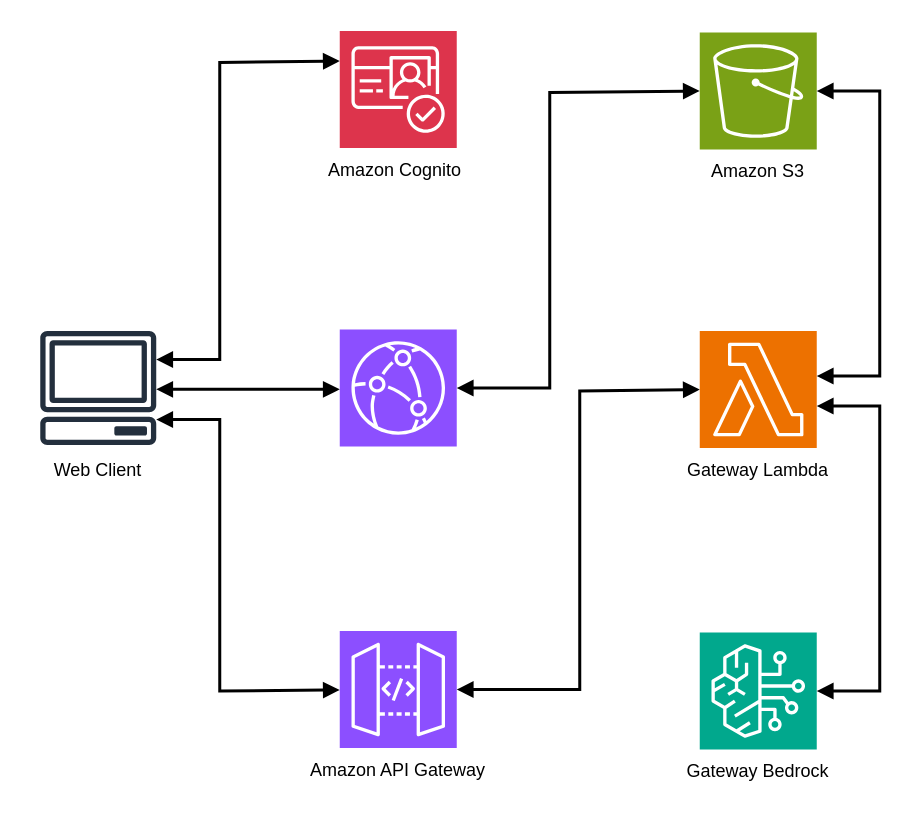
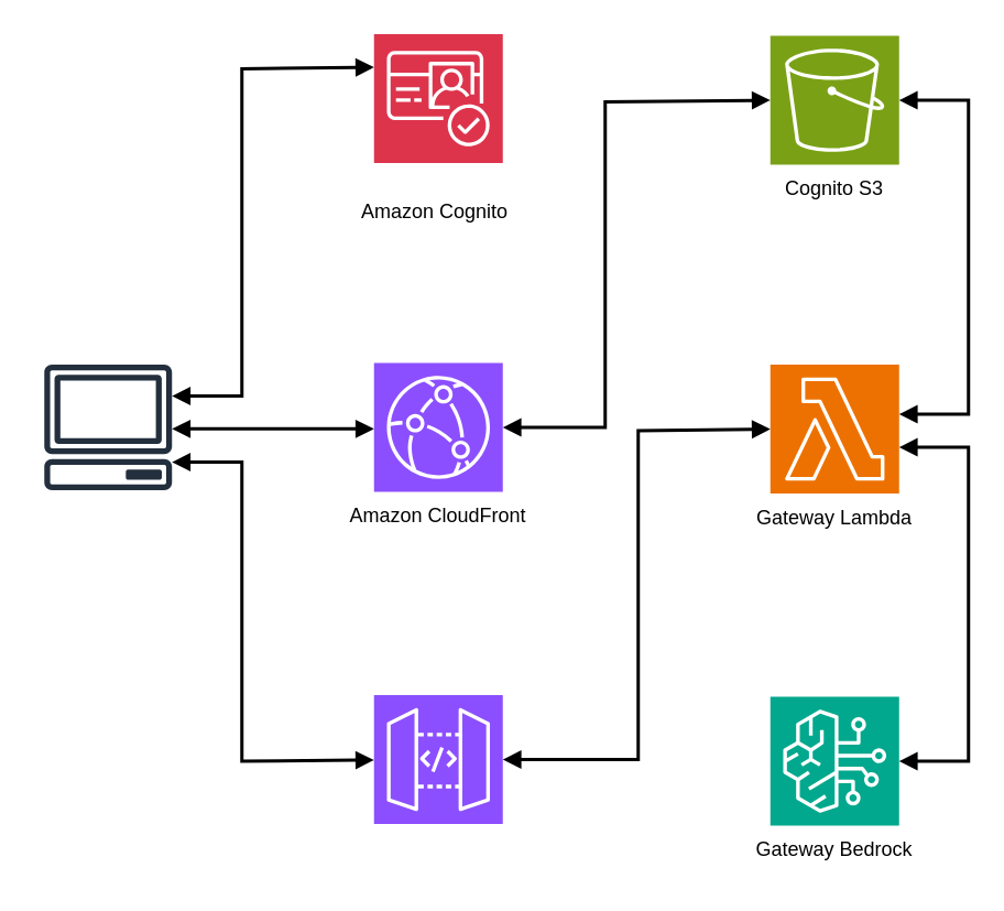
- <mxCell id="11" value="Amazon Cognito" style="text;strokeColor=none;align=center;fillColor=none;html=1;verticalAlign=middle;whiteSpace=wrap;rounded=0;" vertex="1" parent="1"><mxGeometry x="195" y="98" width="136" height="30" as="geometry" /></mxCell>
+ <mxCell id="11" value="Amazon Cognito" style="text;strokeColor=none;align=center;fillColor=none;html=1;verticalAlign=middle;whiteSpace=wrap;rounded=0;" vertex="1" parent="1"><mxGeometry x="195" y="113" width="136" height="30" as="geometry" /></mxCell>
- <mxCell id="15" value="Amazon S3" style="text;strokeColor=none;align=center;fillColor=none;html=1;verticalAlign=middle;whiteSpace=wrap;rounded=0;" vertex="1" parent="1"><mxGeometry x="437" y="99" width="136" height="30" as="geometry" /></mxCell>
+ <mxCell id="15" value="Cognito S3" style="text;strokeColor=none;align=center;fillColor=none;html=1;verticalAlign=middle;whiteSpace=wrap;rounded=0;" vertex="1" parent="1"><mxGeometry x="437" y="99" width="136" height="30" as="geometry" /></mxCell>
+ <mxCell id="10" value="Amazon CloudFront" style="text;strokeColor=none;align=center;fillColor=none;html=1;verticalAlign=middle;whiteSpace=wrap;rounded=0;" vertex="1" parent="1"><mxGeometry x="197" y="297" width="136" height="30" as="geometry" /></mxCell>
- <mxCell id="9" value="Web Client" style="text;strokeColor=none;align=center;fillColor=none;html=1;verticalAlign=middle;whiteSpace=wrap;rounded=0;" vertex="1" parent="1"><mxGeometry x="20" y="298" width="90" height="30" as="geometry" /></mxCell>
- <mxCell id="12" value="Amazon API Gateway" style="text;strokeColor=none;align=center;fillColor=none;html=1;verticalAlign=middle;whiteSpace=wrap;rounded=0;" vertex="1" parent="1"><mxGeometry x="197" y="498" width="136" height="30" as="geometry" /></mxCell>
